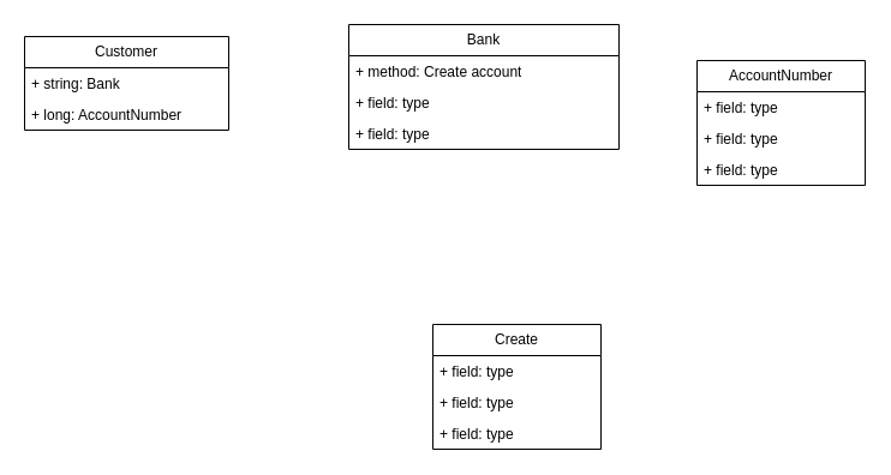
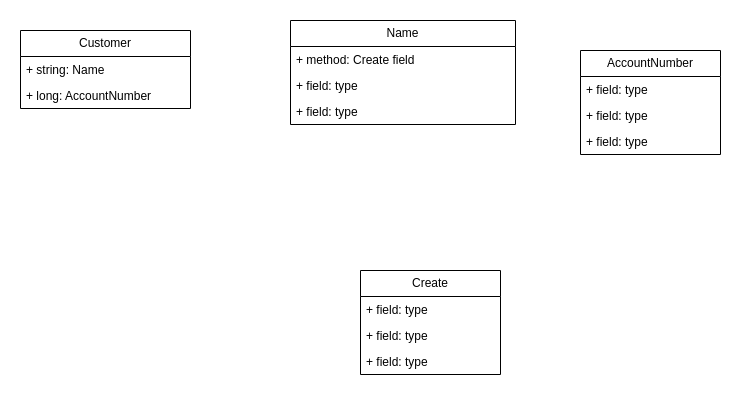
- <mxCell id="5" value="Bank" style="swimlane;fontStyle=0;childLayout=stackLayout;horizontal=1;startSize=26;fillColor=none;horizontalStack=0;resizeParent=1;resizeParentMax=0;resizeLast=0;collapsible=1;marginBottom=0;whiteSpace=wrap;html=1;" vertex="1" parent="1"><mxGeometry x="290" y="20" width="225" height="104" as="geometry" /></mxCell>
+ <mxCell id="5" value="Name" style="swimlane;fontStyle=0;childLayout=stackLayout;horizontal=1;startSize=26;fillColor=none;horizontalStack=0;resizeParent=1;resizeParentMax=0;resizeLast=0;collapsible=1;marginBottom=0;whiteSpace=wrap;html=1;" vertex="1" parent="1"><mxGeometry x="290" y="20" width="225" height="104" as="geometry" /></mxCell>
- <mxCell id="6" value="+ method: Create account" style="text;strokeColor=none;fillColor=none;align=left;verticalAlign=top;spacingLeft=4;spacingRight=4;overflow=hidden;rotatable=0;points=[[0,0.5],[1,0.5]];portConstraint=eastwest;whiteSpace=wrap;html=1;" vertex="1" parent="5"><mxGeometry y="26" width="225" height="26" as="geometry" /></mxCell>
+ <mxCell id="6" value="+ method: Create field" style="text;strokeColor=none;fillColor=none;align=left;verticalAlign=top;spacingLeft=4;spacingRight=4;overflow=hidden;rotatable=0;points=[[0,0.5],[1,0.5]];portConstraint=eastwest;whiteSpace=wrap;html=1;" vertex="1" parent="5"><mxGeometry y="26" width="225" height="26" as="geometry" /></mxCell>
- <mxCell id="3" value="+ string: Bank" style="text;strokeColor=none;fillColor=none;align=left;verticalAlign=top;spacingLeft=4;spacingRight=4;overflow=hidden;rotatable=0;points=[[0,0.5],[1,0.5]];portConstraint=eastwest;whiteSpace=wrap;html=1;" vertex="1" parent="2"><mxGeometry y="26" width="170" height="26" as="geometry" /></mxCell>
+ <mxCell id="3" value="+ string: Name" style="text;strokeColor=none;fillColor=none;align=left;verticalAlign=top;spacingLeft=4;spacingRight=4;overflow=hidden;rotatable=0;points=[[0,0.5],[1,0.5]];portConstraint=eastwest;whiteSpace=wrap;html=1;" vertex="1" parent="2"><mxGeometry y="26" width="170" height="26" as="geometry" /></mxCell>
